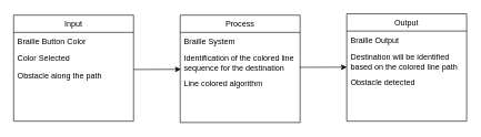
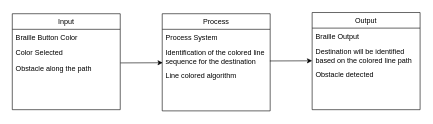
- <mxCell id="7" value="Braille System" style="text;strokeColor=none;fillColor=none;align=left;verticalAlign=top;spacingLeft=4;spacingRight=4;overflow=hidden;rotatable=0;points=[[0,0.5],[1,0.5]];portConstraint=eastwest;" vertex="1" parent="6"><mxGeometry y="26" width="180" height="26" as="geometry" /></mxCell>
+ <mxCell id="7" value="Process System" style="text;strokeColor=none;fillColor=none;align=left;verticalAlign=top;spacingLeft=4;spacingRight=4;overflow=hidden;rotatable=0;points=[[0,0.5],[1,0.5]];portConstraint=eastwest;" vertex="1" parent="6"><mxGeometry y="26" width="180" height="26" as="geometry" /></mxCell>
